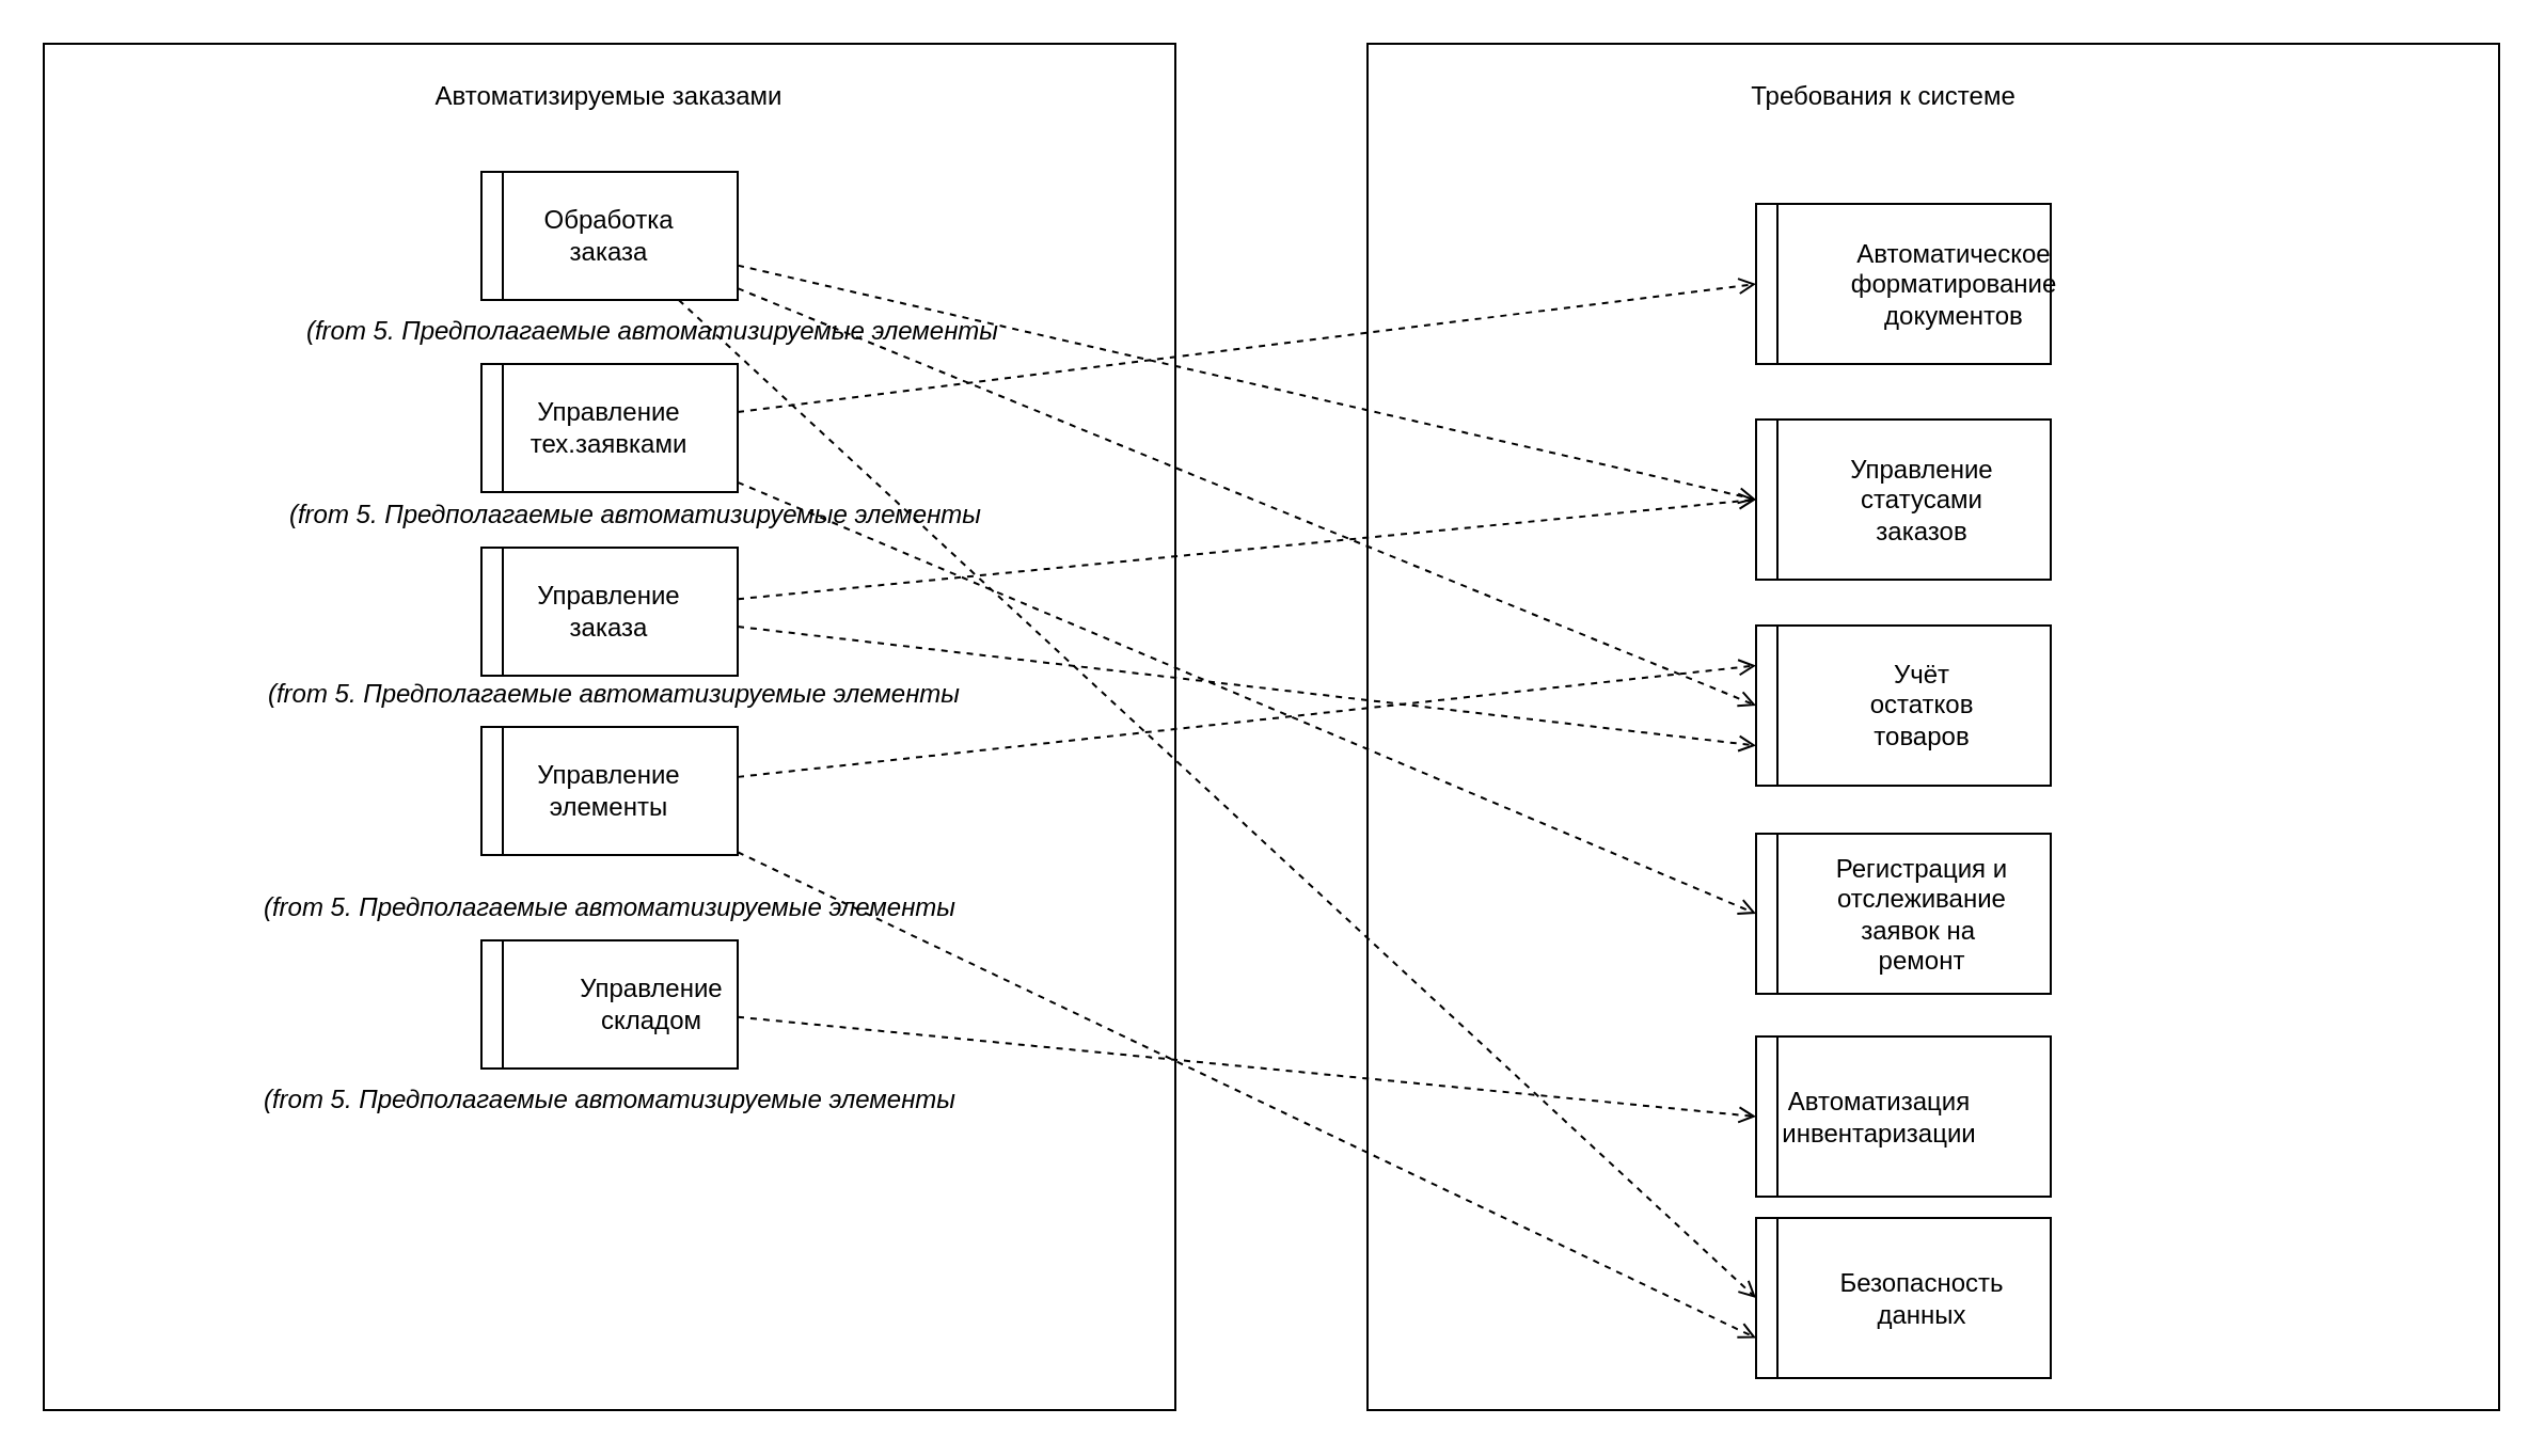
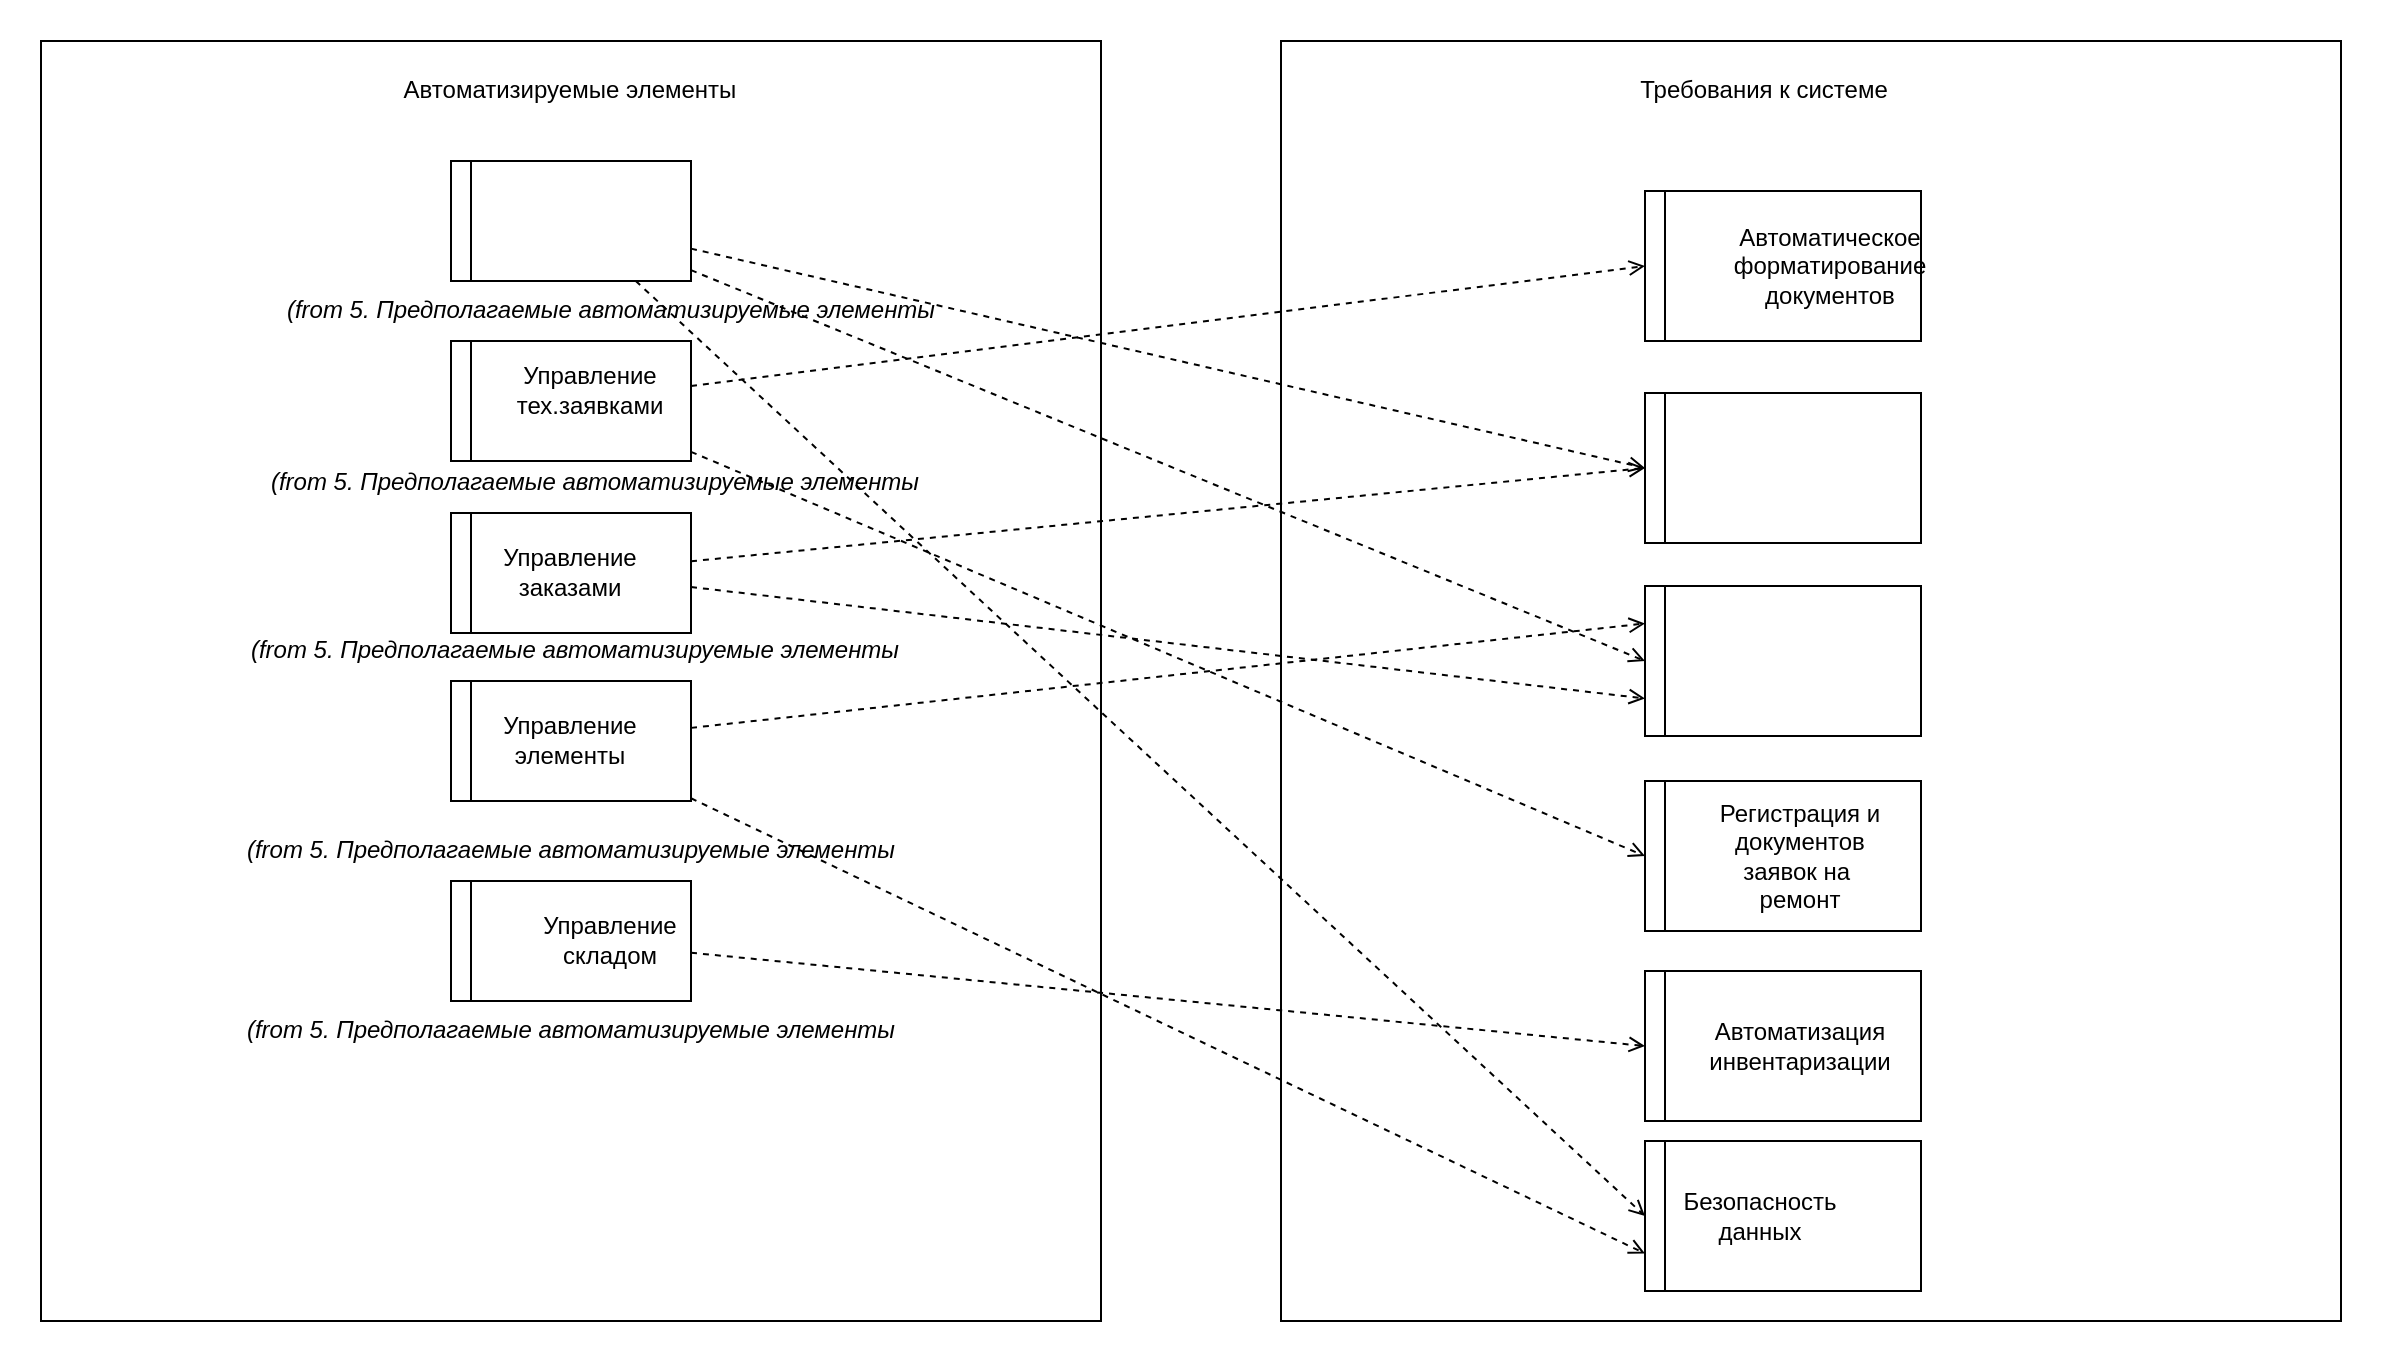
- <mxCell id="3" value="Автоматизируемые заказами" style="text;html=1;align=center;verticalAlign=middle;whiteSpace=wrap;rounded=0;" vertex="1" parent="1"><mxGeometry x="150" y="30" width="270" height="30" as="geometry" /></mxCell>
+ <mxCell id="3" value="Автоматизируемые элементы" style="text;html=1;align=center;verticalAlign=middle;whiteSpace=wrap;rounded=0;" vertex="1" parent="1"><mxGeometry x="150" y="30" width="270" height="30" as="geometry" /></mxCell>
- <mxCell id="11" value="Обработка заказа" style="text;html=1;align=center;verticalAlign=middle;whiteSpace=wrap;rounded=0;" vertex="1" parent="1"><mxGeometry x="255" y="95" width="60" height="30" as="geometry" /></mxCell>
- <mxCell id="25" value="Управление тех.заявками" style="text;html=1;align=center;verticalAlign=middle;whiteSpace=wrap;rounded=0;" vertex="1" parent="1"><mxGeometry x="255" y="185" width="60" height="30" as="geometry" /></mxCell>
+ <mxCell id="25" value="Управление тех.заявками" style="text;html=1;align=center;verticalAlign=middle;whiteSpace=wrap;rounded=0;" vertex="1" parent="1"><mxGeometry x="265" y="180" width="60" height="30" as="geometry" /></mxCell>
- <mxCell id="41" value="Управление статусами заказов" style="text;html=1;align=center;verticalAlign=middle;whiteSpace=wrap;rounded=0;" vertex="1" parent="1"><mxGeometry x="870" y="218.5" width="60" height="30" as="geometry" /></mxCell>
- <mxCell id="16" value="Управление заказа" style="text;html=1;align=center;verticalAlign=middle;whiteSpace=wrap;rounded=0;" vertex="1" parent="1"><mxGeometry x="255" y="271" width="60" height="30" as="geometry" /></mxCell>
+ <mxCell id="16" value="Управление заказами" style="text;html=1;align=center;verticalAlign=middle;whiteSpace=wrap;rounded=0;" vertex="1" parent="1"><mxGeometry x="255" y="271" width="60" height="30" as="geometry" /></mxCell>
- <mxCell id="44" value="Учёт остатков товаров" style="text;html=1;align=center;verticalAlign=middle;whiteSpace=wrap;rounded=0;" vertex="1" parent="1"><mxGeometry x="870" y="315" width="60" height="30" as="geometry" /></mxCell>
- <mxCell id="47" value="Регистрация и отслеживание заявок на&amp;nbsp; ремонт" style="text;html=1;align=center;verticalAlign=middle;whiteSpace=wrap;rounded=0;" vertex="1" parent="1"><mxGeometry x="855" y="412.5" width="90" height="30" as="geometry" /></mxCell>
+ <mxCell id="47" value="Регистрация и документов заявок на&amp;nbsp; ремонт" style="text;html=1;align=center;verticalAlign=middle;whiteSpace=wrap;rounded=0;" vertex="1" parent="1"><mxGeometry x="855" y="412.5" width="90" height="30" as="geometry" /></mxCell>
- <mxCell id="50" value="Автоматизация инвентаризации" style="text;html=1;align=center;verticalAlign=middle;whiteSpace=wrap;rounded=0;" vertex="1" parent="1"><mxGeometry x="850" y="507.5" width="60" height="30" as="geometry" /></mxCell>
+ <mxCell id="50" value="Автоматизация инвентаризации" style="text;html=1;align=center;verticalAlign=middle;whiteSpace=wrap;rounded=0;" vertex="1" parent="1"><mxGeometry x="870" y="507.5" width="60" height="30" as="geometry" /></mxCell>
- <mxCell id="53" value="Безопасность данных" style="text;html=1;align=center;verticalAlign=middle;whiteSpace=wrap;rounded=0;" vertex="1" parent="1"><mxGeometry x="870" y="592.5" width="60" height="30" as="geometry" /></mxCell>
+ <mxCell id="53" value="Безопасность данных" style="text;html=1;align=center;verticalAlign=middle;whiteSpace=wrap;rounded=0;" vertex="1" parent="1"><mxGeometry x="850" y="592.5" width="60" height="30" as="geometry" /></mxCell>
